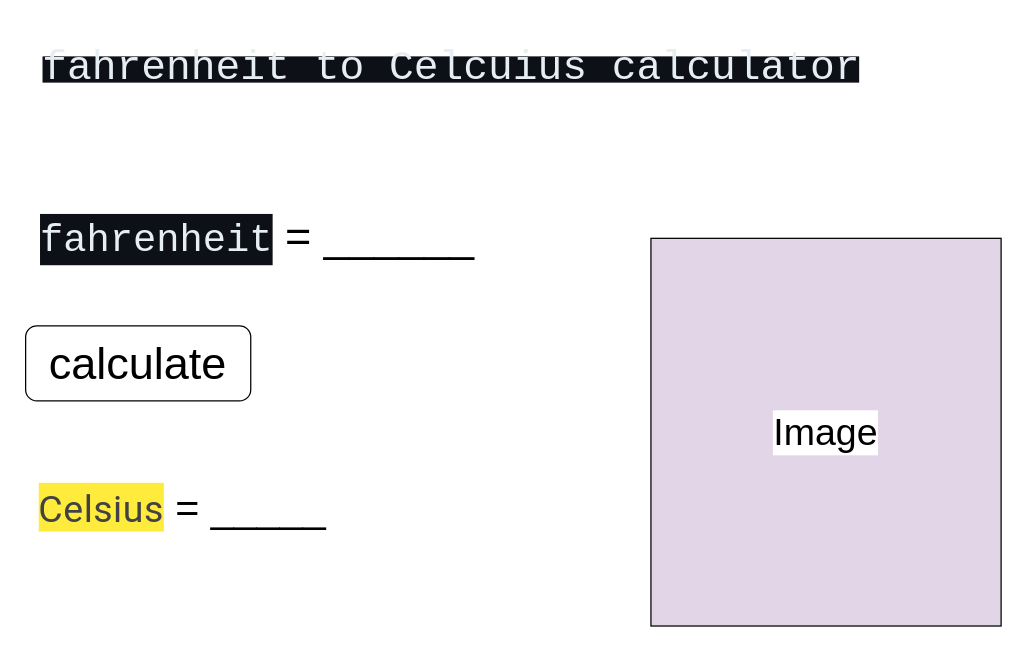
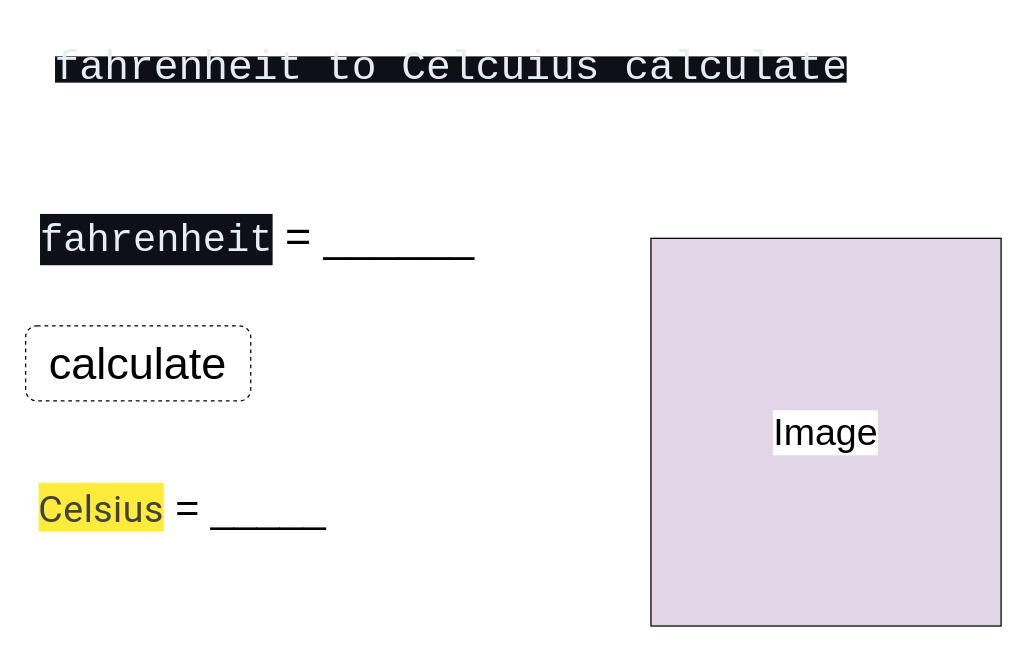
- <mxCell id="4" value="&lt;h1&gt;&lt;div style=&quot;color: rgb(230, 237, 243); background-color: rgb(13, 17, 23); font-family: Consolas, &amp;quot;Courier New&amp;quot;, monospace; font-weight: normal; line-height: 19px;&quot;&gt;&lt;font style=&quot;font-size: 33px;&quot;&gt;fahrenheit to Celcuius calculator&lt;/font&gt;&lt;/div&gt;&lt;/h1&gt;" style="text;html=1;align=center;verticalAlign=middle;resizable=0;points=[];autosize=1;strokeColor=none;fillColor=none;" vertex="1" parent="1"><mxGeometry y="20" width="680" height="70" as="geometry" x="20" /></mxCell>
+ <mxCell id="4" value="&lt;h1&gt;&lt;div style=&quot;color: rgb(230, 237, 243); background-color: rgb(13, 17, 23); font-family: Consolas, &amp;quot;Courier New&amp;quot;, monospace; font-weight: normal; line-height: 19px;&quot;&gt;&lt;font style=&quot;font-size: 33px;&quot;&gt;fahrenheit to Celcuius calculate&lt;/font&gt;&lt;/div&gt;&lt;/h1&gt;" style="text;html=1;align=center;verticalAlign=middle;resizable=0;points=[];autosize=1;strokeColor=none;fillColor=none;" vertex="1" parent="1"><mxGeometry y="20" width="680" height="70" as="geometry" x="20" /></mxCell>
- <mxCell id="3" value="calculate" style="rounded=1;whiteSpace=wrap;html=1;fontSize=36;" vertex="1" parent="1"><mxGeometry y="260" width="180" height="60" as="geometry" x="20" /></mxCell>
+ <mxCell id="3" value="calculate" style="rounded=1;whiteSpace=wrap;html=1;fontSize=36;dashed=1;" vertex="1" parent="1"><mxGeometry y="260" width="180" height="60" as="geometry" x="20" /></mxCell>
